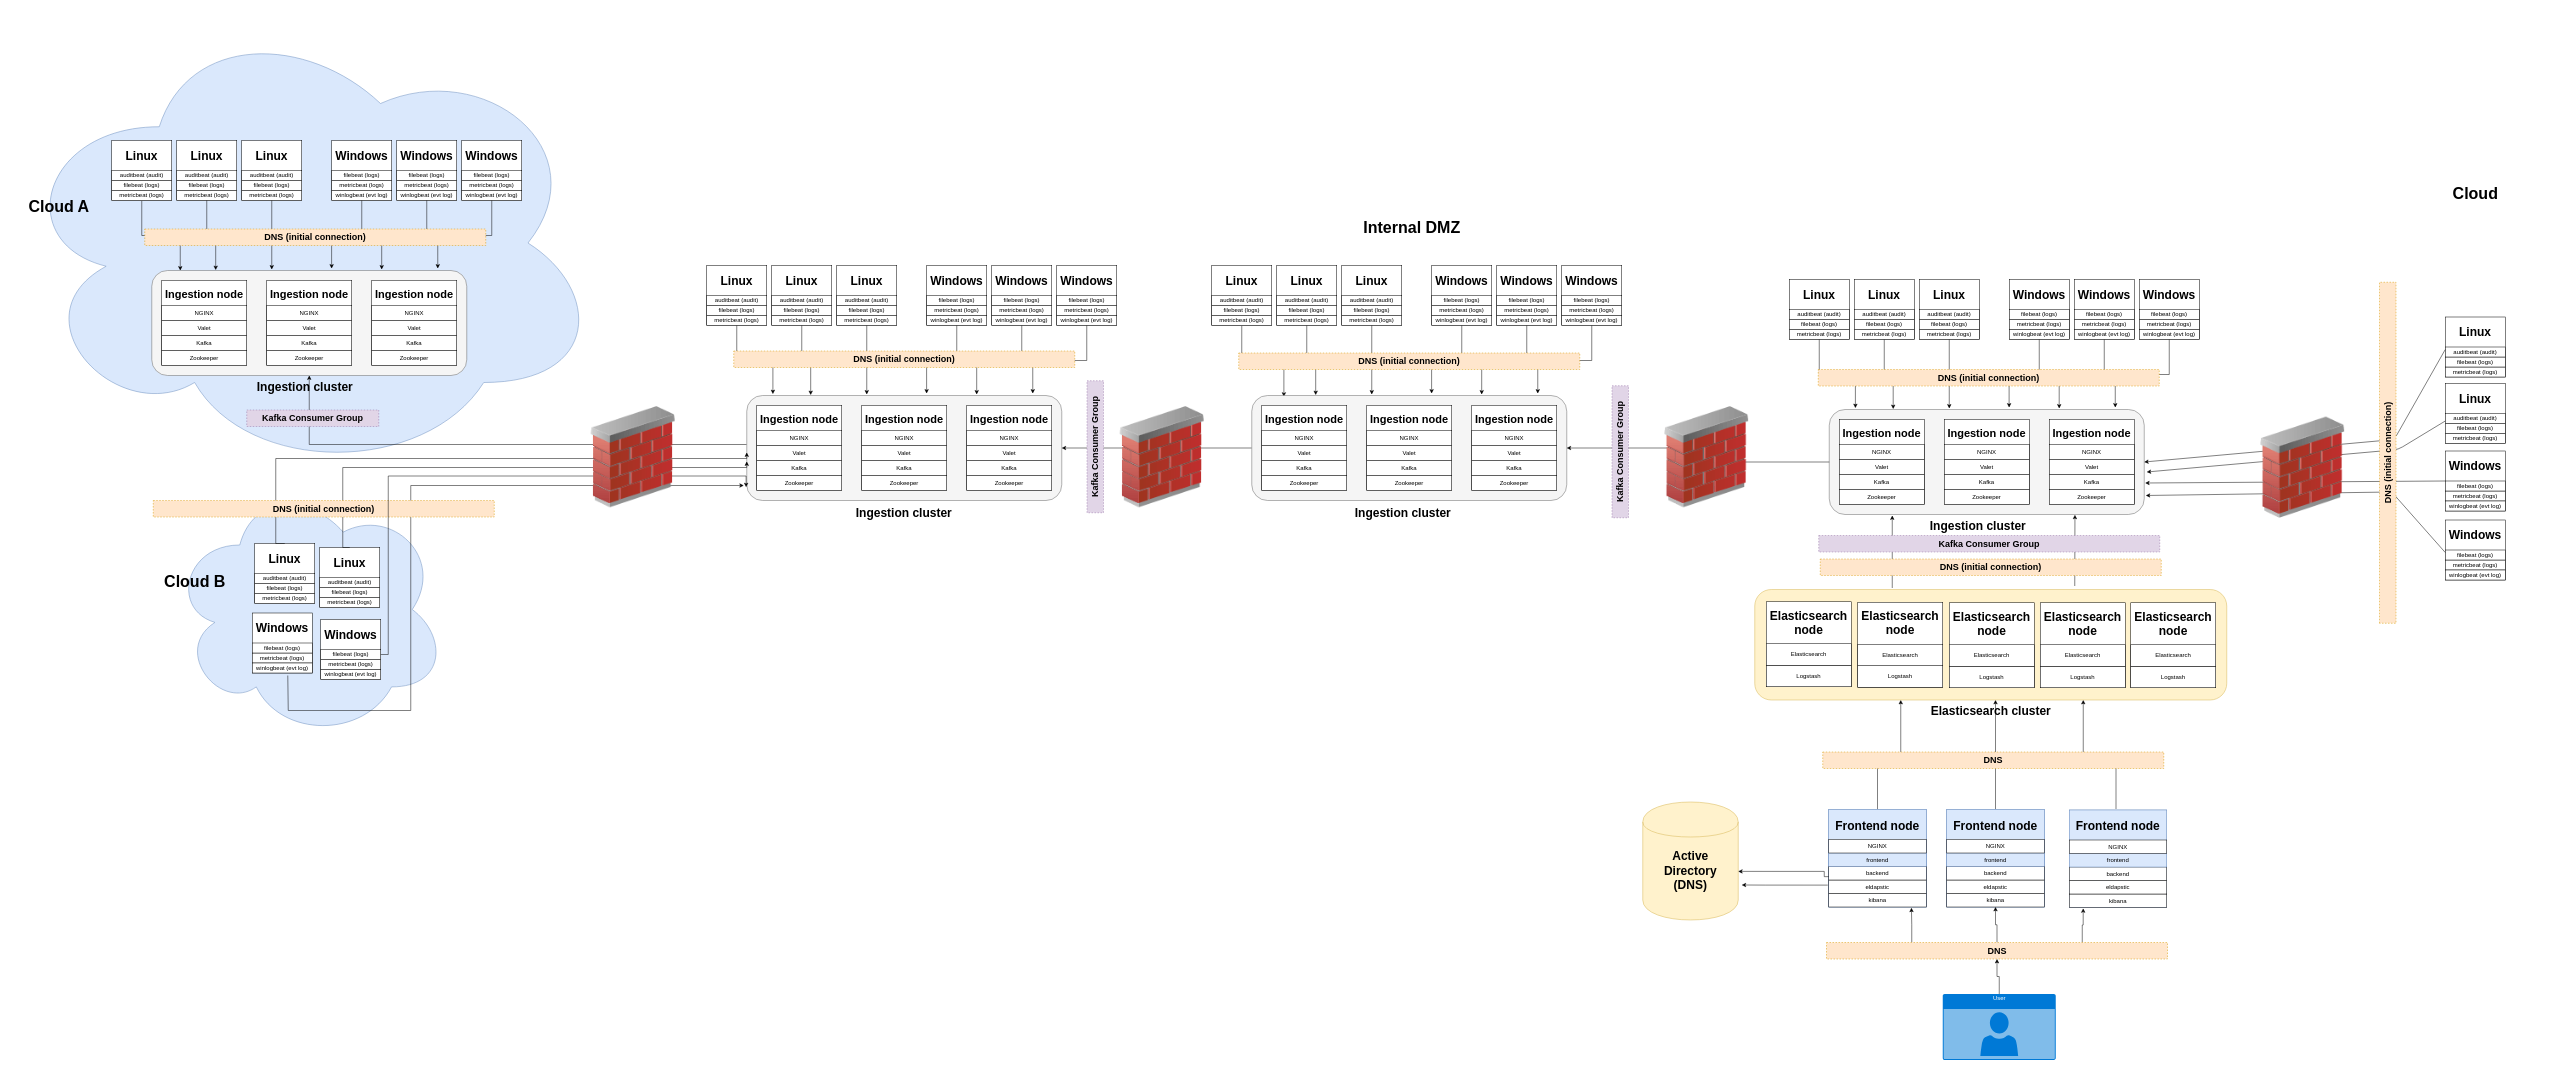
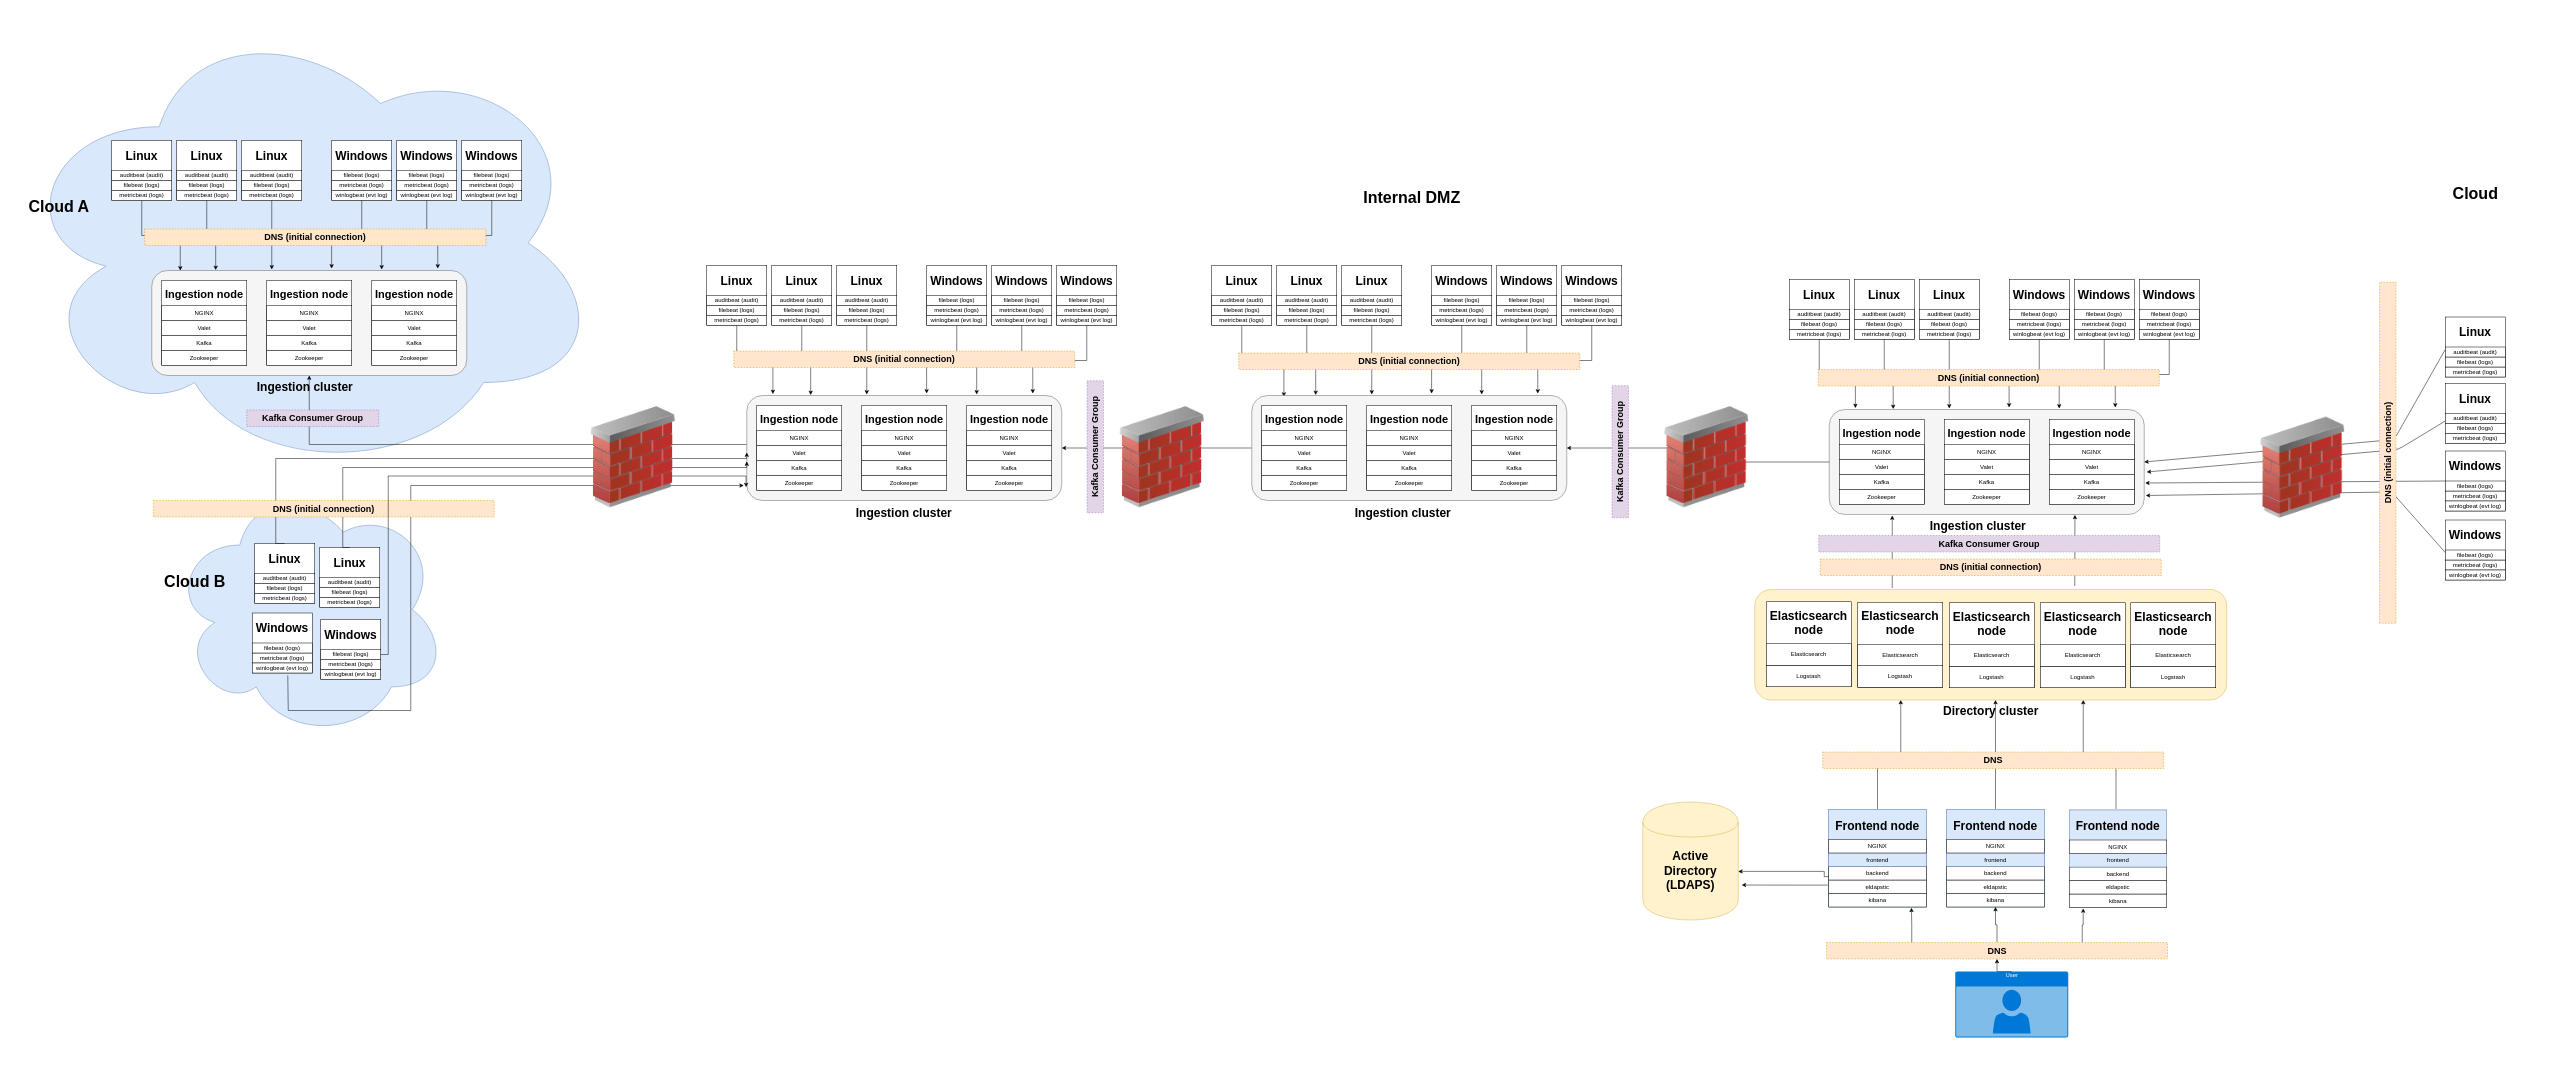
- <mxCell id="210" value="&lt;b&gt;&lt;font style=&quot;font-size: 32px&quot;&gt;Internal DMZ&lt;/font&gt;&lt;/b&gt;" style="text;html=1;strokeColor=none;fillColor=none;align=center;verticalAlign=middle;whiteSpace=wrap;rounded=0;" parent="1" vertex="1"><mxGeometry x="2701" y="419" width="245" height="70" as="geometry" /></mxCell>
+ <mxCell id="210" value="&lt;b&gt;&lt;font style=&quot;font-size: 32px&quot;&gt;Internal DMZ&lt;/font&gt;&lt;/b&gt;" style="text;html=1;strokeColor=none;fillColor=none;align=center;verticalAlign=middle;whiteSpace=wrap;rounded=0;" parent="1" vertex="1"><mxGeometry x="2701" y="359" width="245" height="70" as="geometry" /></mxCell>
- <mxCell id="303" value="&lt;font style=&quot;font-size: 24px&quot;&gt;&lt;b&gt;Elasticsearch cluster&lt;/b&gt;&lt;br&gt;&lt;/font&gt;" style="text;html=1;strokeColor=none;fillColor=none;align=center;verticalAlign=middle;whiteSpace=wrap;rounded=0;" parent="301" vertex="1"><mxGeometry x="350" y="208.5" width="245" height="70" as="geometry" /></mxCell>
+ <mxCell id="303" value="&lt;font style=&quot;font-size: 24px&quot;&gt;&lt;b&gt;Directory cluster&lt;/b&gt;&lt;br&gt;&lt;/font&gt;" style="text;html=1;strokeColor=none;fillColor=none;align=center;verticalAlign=middle;whiteSpace=wrap;rounded=0;" parent="301" vertex="1"><mxGeometry x="350" y="208.5" width="245" height="70" as="geometry" /></mxCell>
- <mxCell id="363" value="&lt;div style=&quot;font-size: 24px&quot;&gt;&lt;b&gt;&lt;font style=&quot;font-size: 24px&quot;&gt;Active&lt;/font&gt;&lt;/b&gt;&lt;/div&gt;&lt;div style=&quot;font-size: 24px&quot;&gt;&lt;b&gt;&lt;font style=&quot;font-size: 24px&quot;&gt;Directory&lt;/font&gt;&lt;/b&gt;&lt;/div&gt;&lt;div style=&quot;font-size: 24px&quot;&gt;&lt;b&gt;&lt;font style=&quot;font-size: 24px&quot;&gt;(DNS)&lt;br&gt;&lt;/font&gt;&lt;/b&gt;&lt;/div&gt;" style="shape=cylinder;whiteSpace=wrap;html=1;boundedLbl=1;backgroundOutline=1;rounded=0;shadow=0;glass=0;comic=0;fillColor=#fff2cc;strokeColor=#d6b656;" vertex="1" parent="1"><mxGeometry x="3285" y="1603" width="191" height="236" as="geometry" /></mxCell>
+ <mxCell id="363" value="&lt;div style=&quot;font-size: 24px&quot;&gt;&lt;b&gt;&lt;font style=&quot;font-size: 24px&quot;&gt;Active&lt;/font&gt;&lt;/b&gt;&lt;/div&gt;&lt;div style=&quot;font-size: 24px&quot;&gt;&lt;b&gt;&lt;font style=&quot;font-size: 24px&quot;&gt;Directory&lt;/font&gt;&lt;/b&gt;&lt;/div&gt;&lt;div style=&quot;font-size: 24px&quot;&gt;&lt;b&gt;&lt;font style=&quot;font-size: 24px&quot;&gt;(LDAPS)&lt;br&gt;&lt;/font&gt;&lt;/b&gt;&lt;/div&gt;" style="shape=cylinder;whiteSpace=wrap;html=1;boundedLbl=1;backgroundOutline=1;rounded=0;shadow=0;glass=0;comic=0;fillColor=#fff2cc;strokeColor=#d6b656;" vertex="1" parent="1"><mxGeometry x="3285" y="1603" width="191" height="236" as="geometry" /></mxCell>
- <mxCell id="350" value="User" style="html=1;strokeColor=none;fillColor=#0079D6;labelPosition=center;verticalLabelPosition=middle;verticalAlign=top;align=center;fontSize=12;outlineConnect=0;spacingTop=-6;fontColor=#FFFFFF;shape=mxgraph.sitemap.user;" vertex="1" parent="1"><mxGeometry x="3885" y="1987" width="226" height="132" as="geometry" /></mxCell>
+ <mxCell id="350" value="User" style="html=1;strokeColor=none;fillColor=#0079D6;labelPosition=center;verticalLabelPosition=middle;verticalAlign=top;align=center;fontSize=12;outlineConnect=0;spacingTop=-6;fontColor=#FFFFFF;shape=mxgraph.sitemap.user;" vertex="1" parent="1"><mxGeometry x="3910" y="1942" width="226" height="132" as="geometry" /></mxCell>
